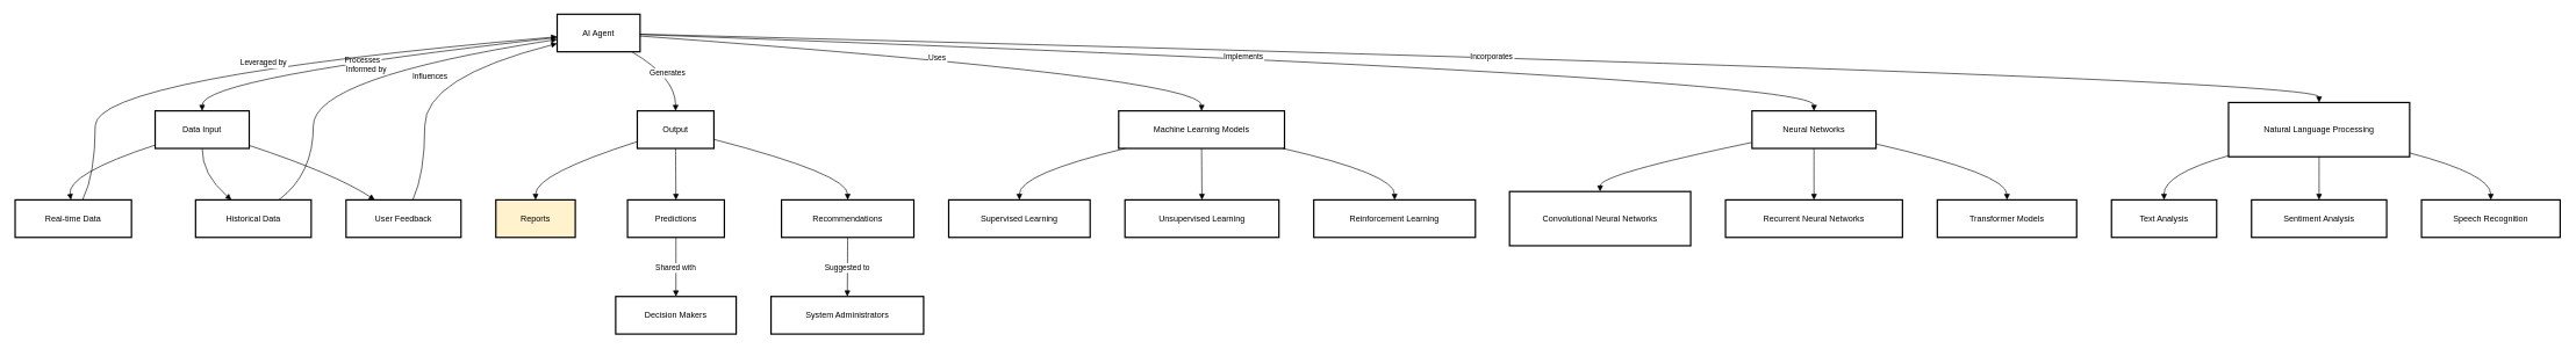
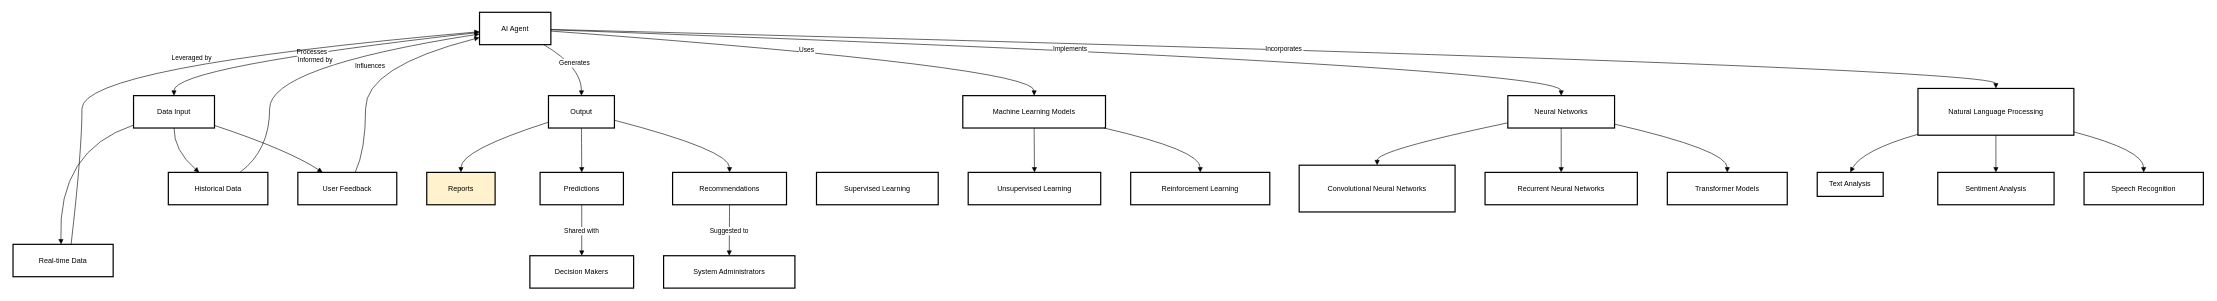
- <mxCell id="36" value="" style="curved=1;startArrow=none;endArrow=block;exitX=0.04;exitY=1;entryX=0.5;entryY=0;" parent="1" source="5" target="14" edge="1"><mxGeometry relative="1" as="geometry"><Array as="points"><mxPoint x="1461" y="250" /></Array></mxGeometry></mxCell>
- <mxCell id="8" value="Real-time Data" style="whiteSpace=wrap;strokeWidth=2;" parent="1" vertex="1"><mxGeometry x="20" y="287" width="167" height="54" as="geometry" /></mxCell>
+ <mxCell id="8" value="Real-time Data" style="whiteSpace=wrap;strokeWidth=2;" parent="1" vertex="1"><mxGeometry x="20" y="407" width="167" height="54" as="geometry" /></mxCell>
- <mxCell id="20" value="Text Analysis" style="whiteSpace=wrap;strokeWidth=2;" parent="1" vertex="1"><mxGeometry x="3029" y="287" width="151" height="54" as="geometry" /></mxCell>
+ <mxCell id="20" value="Text Analysis" style="whiteSpace=wrap;strokeWidth=2;" parent="1" vertex="1"><mxGeometry x="3029" y="287" width="110" height="40" as="geometry" /></mxCell>
